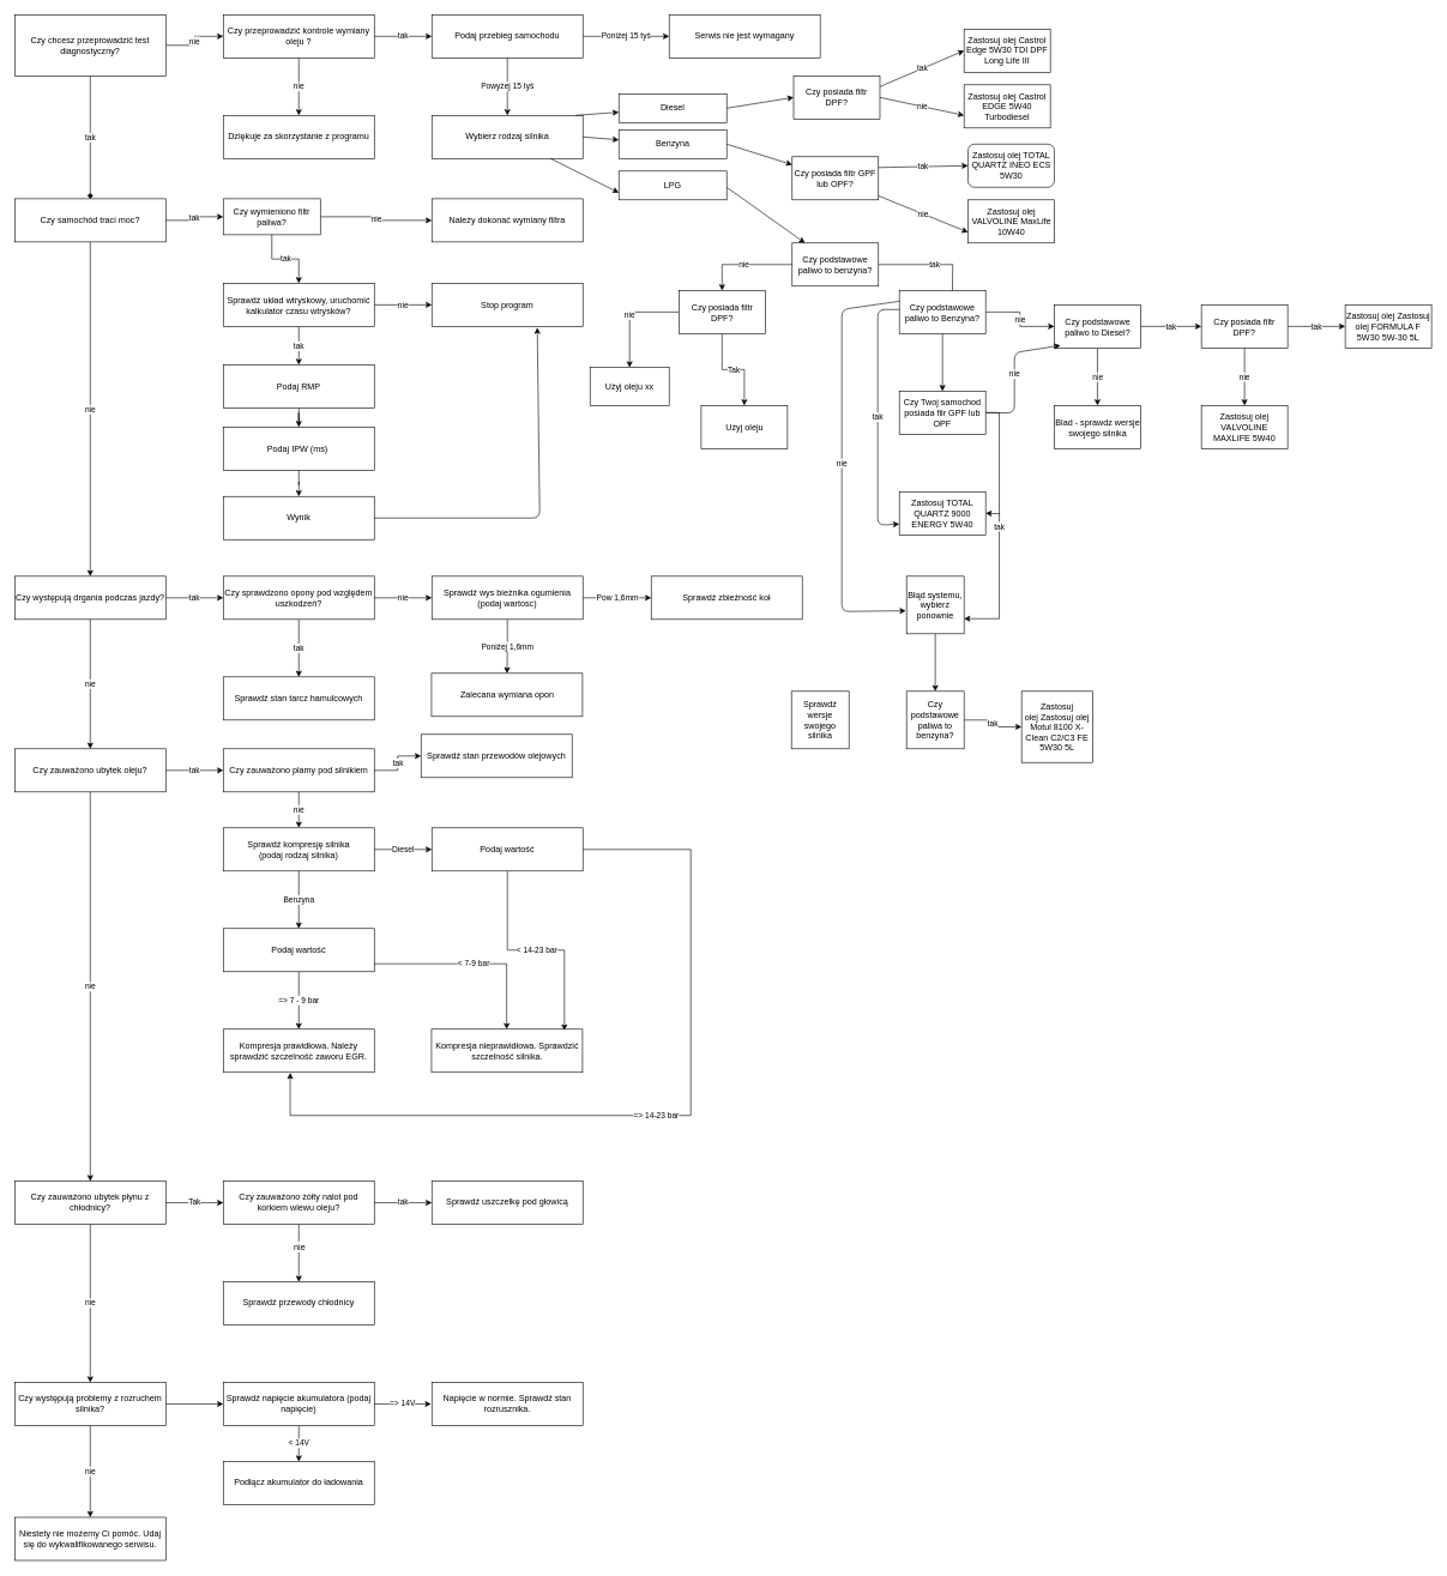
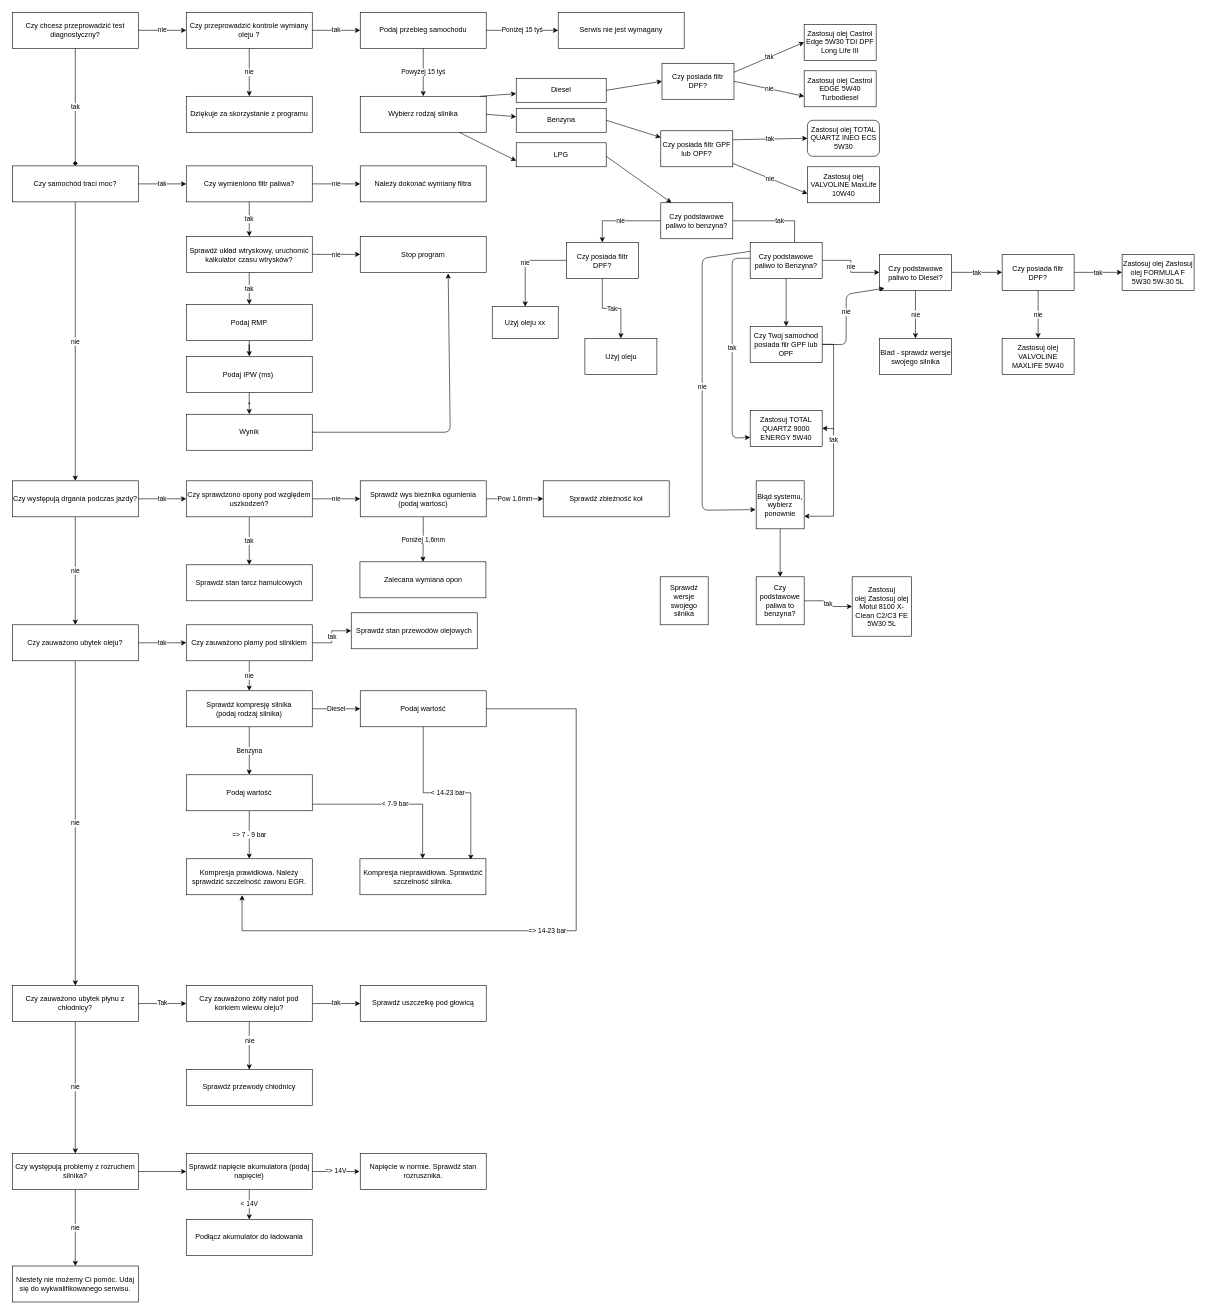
- <mxCell id="4" value="Czy chcesz przeprowadzić test diagnostyczny?" style="rounded=0;whiteSpace=wrap;html=1;" vertex="1" parent="1"><mxGeometry x="20" y="20" width="210" height="85" as="geometry" /></mxCell>
+ <mxCell id="4" value="Czy chcesz przeprowadzić test diagnostyczny?" style="rounded=0;whiteSpace=wrap;html=1;" vertex="1" parent="1"><mxGeometry x="20" y="20" width="210" height="60" as="geometry" /></mxCell>
- <mxCell id="10" value="Czy wymieniono filtr paliwa?" style="rounded=0;whiteSpace=wrap;html=1;" vertex="1" parent="1"><mxGeometry x="310" y="276" width="135" height="50" as="geometry" /></mxCell>
+ <mxCell id="10" value="Czy wymieniono filtr paliwa?" style="rounded=0;whiteSpace=wrap;html=1;" vertex="1" parent="1"><mxGeometry x="310" y="276" width="210" height="60" as="geometry" /></mxCell>
